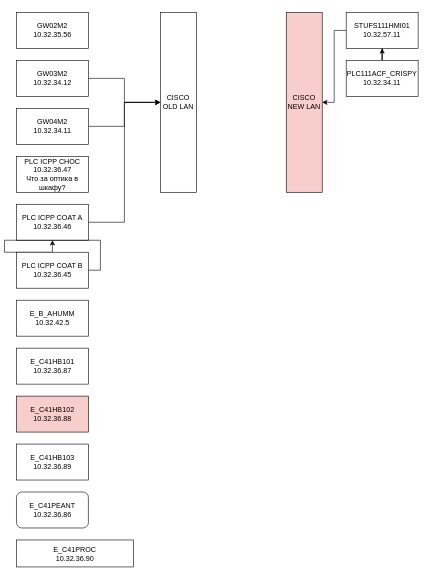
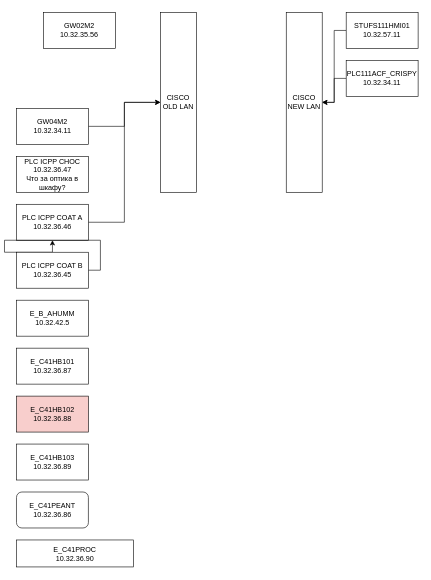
- <mxCell id="2" value="&lt;div&gt;GW02M2&lt;/div&gt;&lt;div&gt;10.32.35.56&lt;br&gt;&lt;/div&gt;" style="rounded=0;whiteSpace=wrap;html=1;" parent="1" vertex="1"><mxGeometry x="20" y="20" width="120" height="60" as="geometry" /></mxCell>
+ <mxCell id="2" value="&lt;div&gt;GW02M2&lt;/div&gt;&lt;div&gt;10.32.35.56&lt;br&gt;&lt;/div&gt;" style="rounded=0;whiteSpace=wrap;html=1;" parent="1" vertex="1"><mxGeometry x="65" y="20" width="120" height="60" as="geometry" /></mxCell>
- <mxCell id="16" style="edgeStyle=orthogonalEdgeStyle;rounded=0;orthogonalLoop=1;jettySize=auto;html=1;" parent="1" source="17" target="14" edge="1"><mxGeometry relative="1" as="geometry" /></mxCell>
+ <mxCell id="16" style="edgeStyle=orthogonalEdgeStyle;rounded=0;orthogonalLoop=1;jettySize=auto;html=1;" parent="1" source="17" target="15" edge="1"><mxGeometry relative="1" as="geometry" /></mxCell>
- <mxCell id="4" value="&lt;div&gt;GW03M2&lt;/div&gt;&lt;div&gt;10.32.34.12&lt;br&gt;&lt;/div&gt;" style="rounded=0;whiteSpace=wrap;html=1;" parent="1" vertex="1"><mxGeometry x="20" y="100" width="120" height="60" as="geometry" /></mxCell>
- <mxCell id="3" style="edgeStyle=orthogonalEdgeStyle;rounded=0;orthogonalLoop=1;jettySize=auto;html=1;exitX=1;exitY=0.5;exitDx=0;exitDy=0;" parent="1" source="4" target="7" edge="1"><mxGeometry relative="1" as="geometry" /></mxCell>
- <mxCell id="15" value="&lt;div&gt;CISCO&lt;/div&gt;&lt;div&gt; NEW LAN&lt;/div&gt;" style="rounded=0;whiteSpace=wrap;html=1;fillColor=#f8cecc;" parent="1" vertex="1"><mxGeometry x="470" y="20" width="60" height="300" as="geometry" /></mxCell>
+ <mxCell id="15" value="&lt;div&gt;CISCO&lt;/div&gt;&lt;div&gt; NEW LAN&lt;/div&gt;" style="rounded=0;whiteSpace=wrap;html=1;" parent="1" vertex="1"><mxGeometry x="470" y="20" width="60" height="300" as="geometry" /></mxCell>
